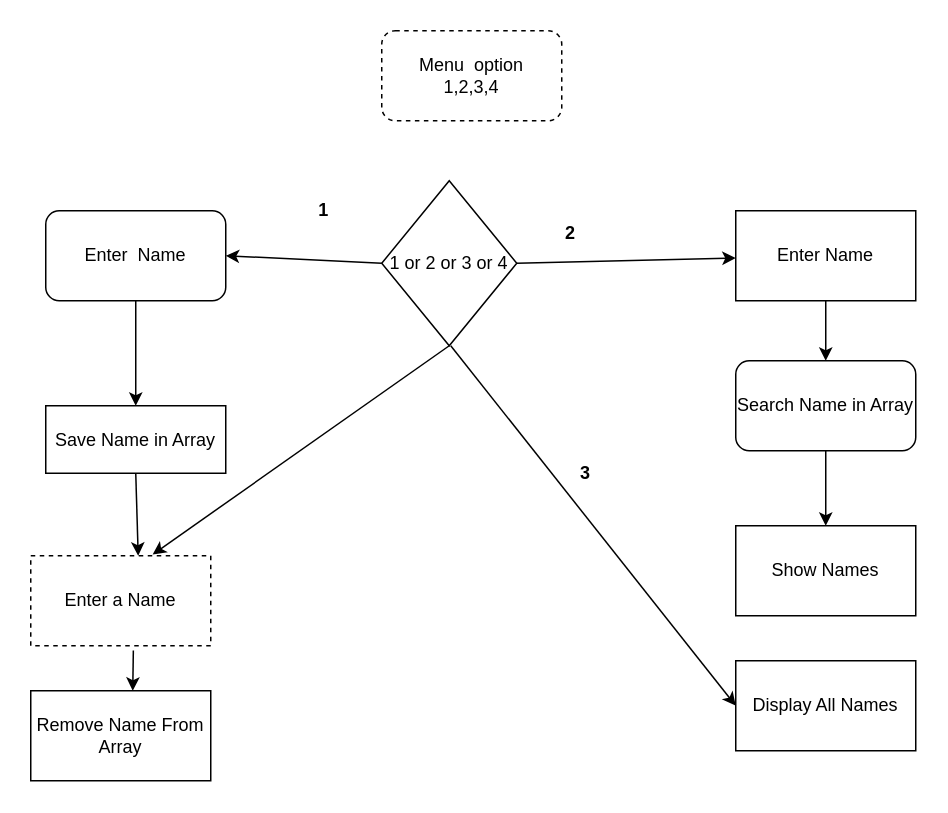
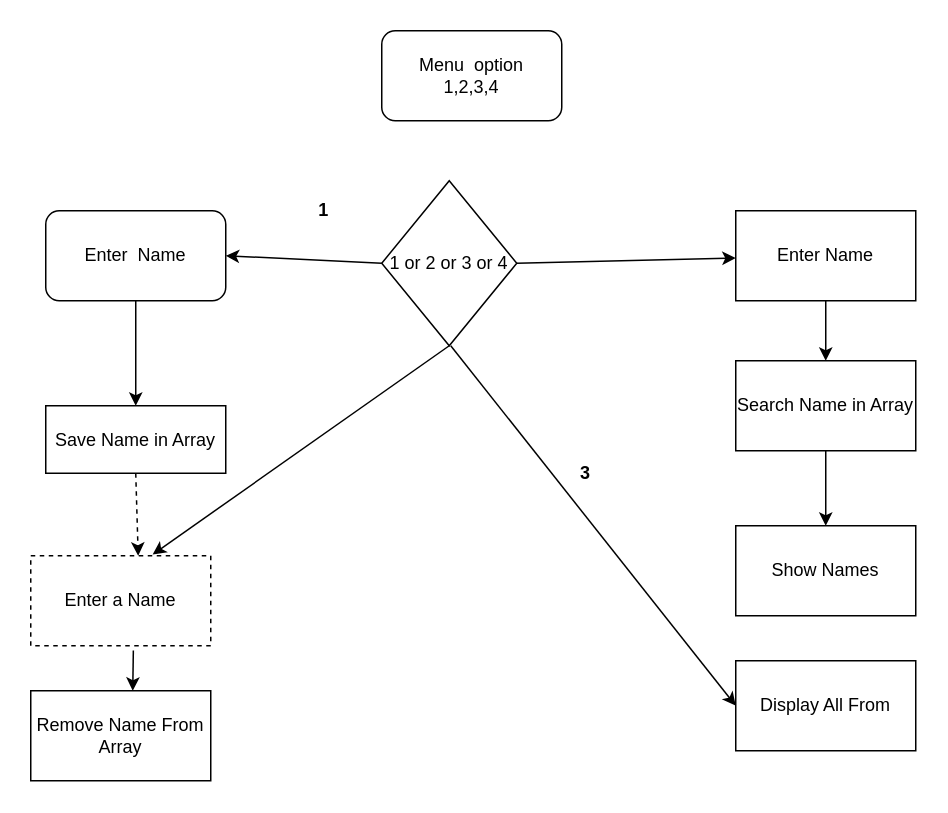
- <mxCell id="10" value="Menu&amp;nbsp; option&lt;br&gt;1,2,3,4" style="rounded=1;whiteSpace=wrap;html=1;dashed=1;" vertex="1" parent="1"><mxGeometry x="254" y="20" width="120" height="60" as="geometry" /></mxCell>
+ <mxCell id="10" value="Menu&amp;nbsp; option&lt;br&gt;1,2,3,4" style="rounded=1;whiteSpace=wrap;html=1;" vertex="1" parent="1"><mxGeometry x="254" y="20" width="120" height="60" as="geometry" /></mxCell>
- <mxCell id="22" value="2" style="text;html=1;strokeColor=none;fillColor=none;align=center;verticalAlign=middle;whiteSpace=wrap;rounded=0;fontStyle=1" vertex="1" parent="1"><mxGeometry x="350" y="140" width="60" height="30" as="geometry" /></mxCell>
- <mxCell id="7" value="Search Name in Array" style="whiteSpace=wrap;html=1;rounded=1;" vertex="1" parent="1"><mxGeometry x="490" y="240" width="120" height="60" as="geometry" /></mxCell>
+ <mxCell id="7" value="Search Name in Array" style="rounded=0;whiteSpace=wrap;html=1;" vertex="1" parent="1"><mxGeometry x="490" y="240" width="120" height="60" as="geometry" /></mxCell>
- <mxCell id="13" value="" style="endArrow=classic;html=1;rounded=0;entryX=0.597;entryY=0;entryDx=0;entryDy=0;entryPerimeter=0;exitX=0.5;exitY=1;exitDx=0;exitDy=0;" edge="1" parent="1" source="5" target="6"><mxGeometry width="50" height="50" relative="1" as="geometry"><mxPoint x="65" y="360" as="sourcePoint" /><mxPoint x="115" y="310" as="targetPoint" /></mxGeometry></mxCell>
+ <mxCell id="13" value="" style="endArrow=classic;html=1;rounded=0;entryX=0.597;entryY=0;entryDx=0;entryDy=0;entryPerimeter=0;exitX=0.5;exitY=1;exitDx=0;exitDy=0;dashed=1;" edge="1" parent="1" source="5" target="6"><mxGeometry width="50" height="50" relative="1" as="geometry"><mxPoint x="65" y="360" as="sourcePoint" /><mxPoint x="115" y="310" as="targetPoint" /></mxGeometry></mxCell>
- <mxCell id="9" value="Display All Names" style="rounded=0;whiteSpace=wrap;html=1;" vertex="1" parent="1"><mxGeometry x="490" y="440" width="120" height="60" as="geometry" /></mxCell>
+ <mxCell id="9" value="Display All From" style="rounded=0;whiteSpace=wrap;html=1;" vertex="1" parent="1"><mxGeometry x="490" y="440" width="120" height="60" as="geometry" /></mxCell>
